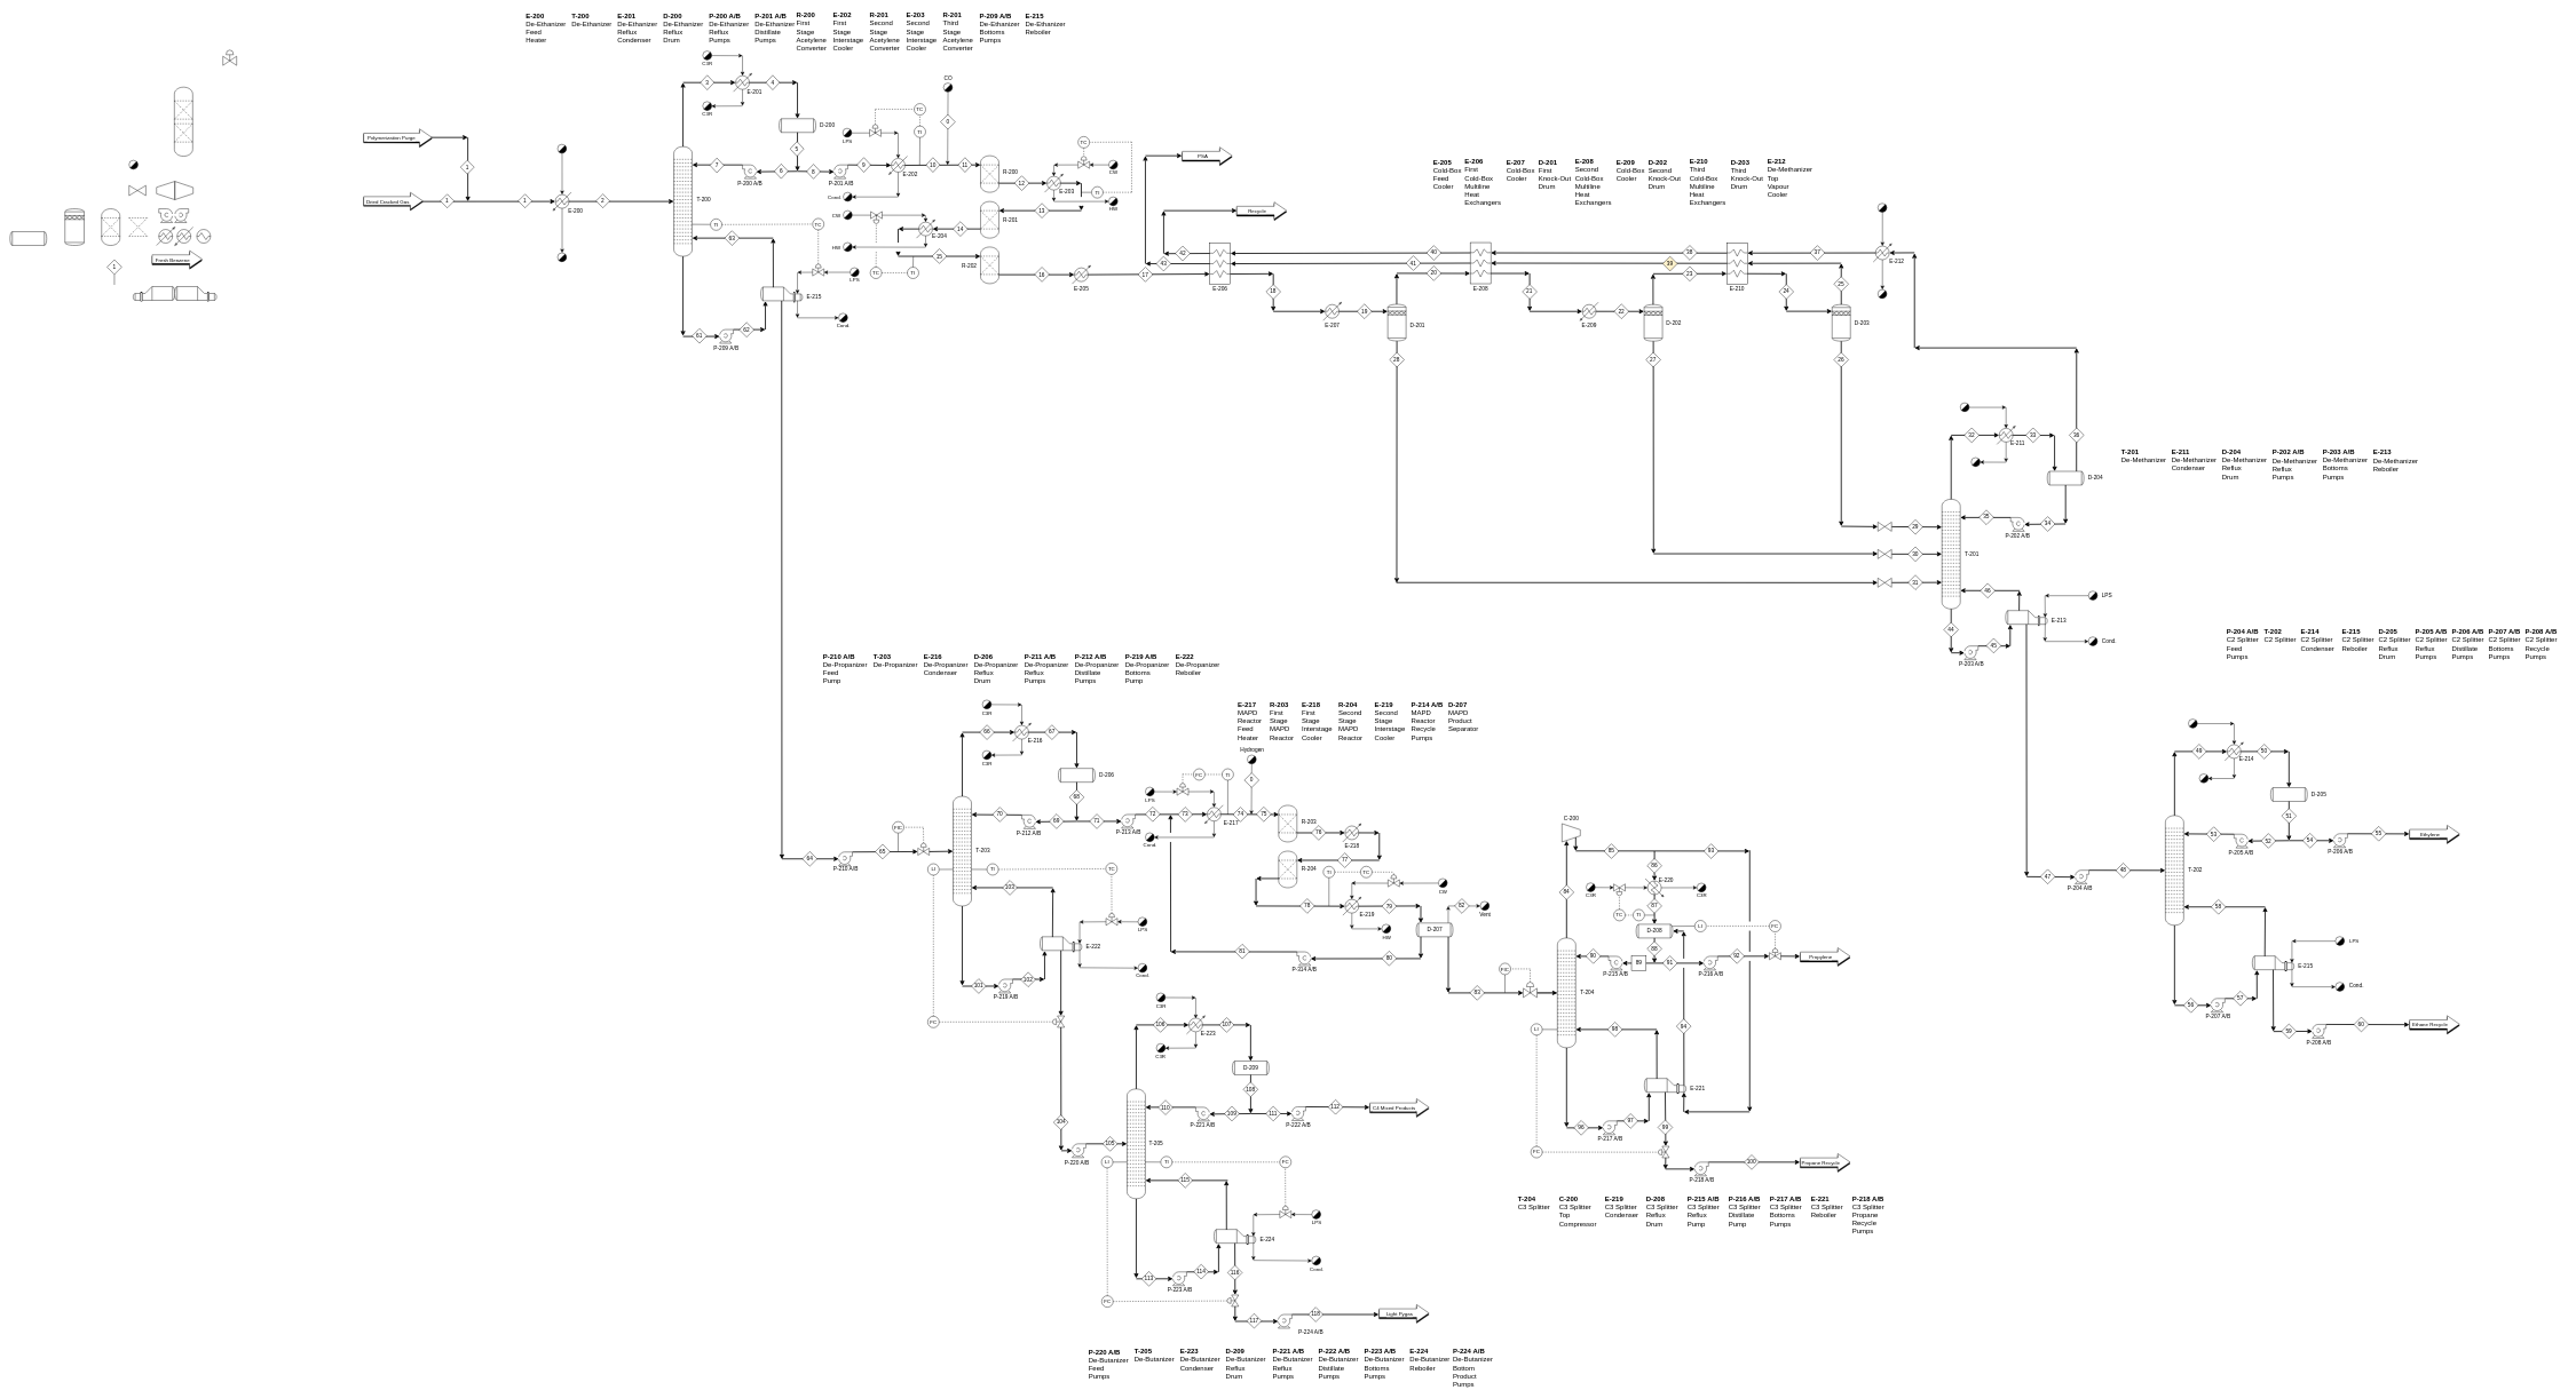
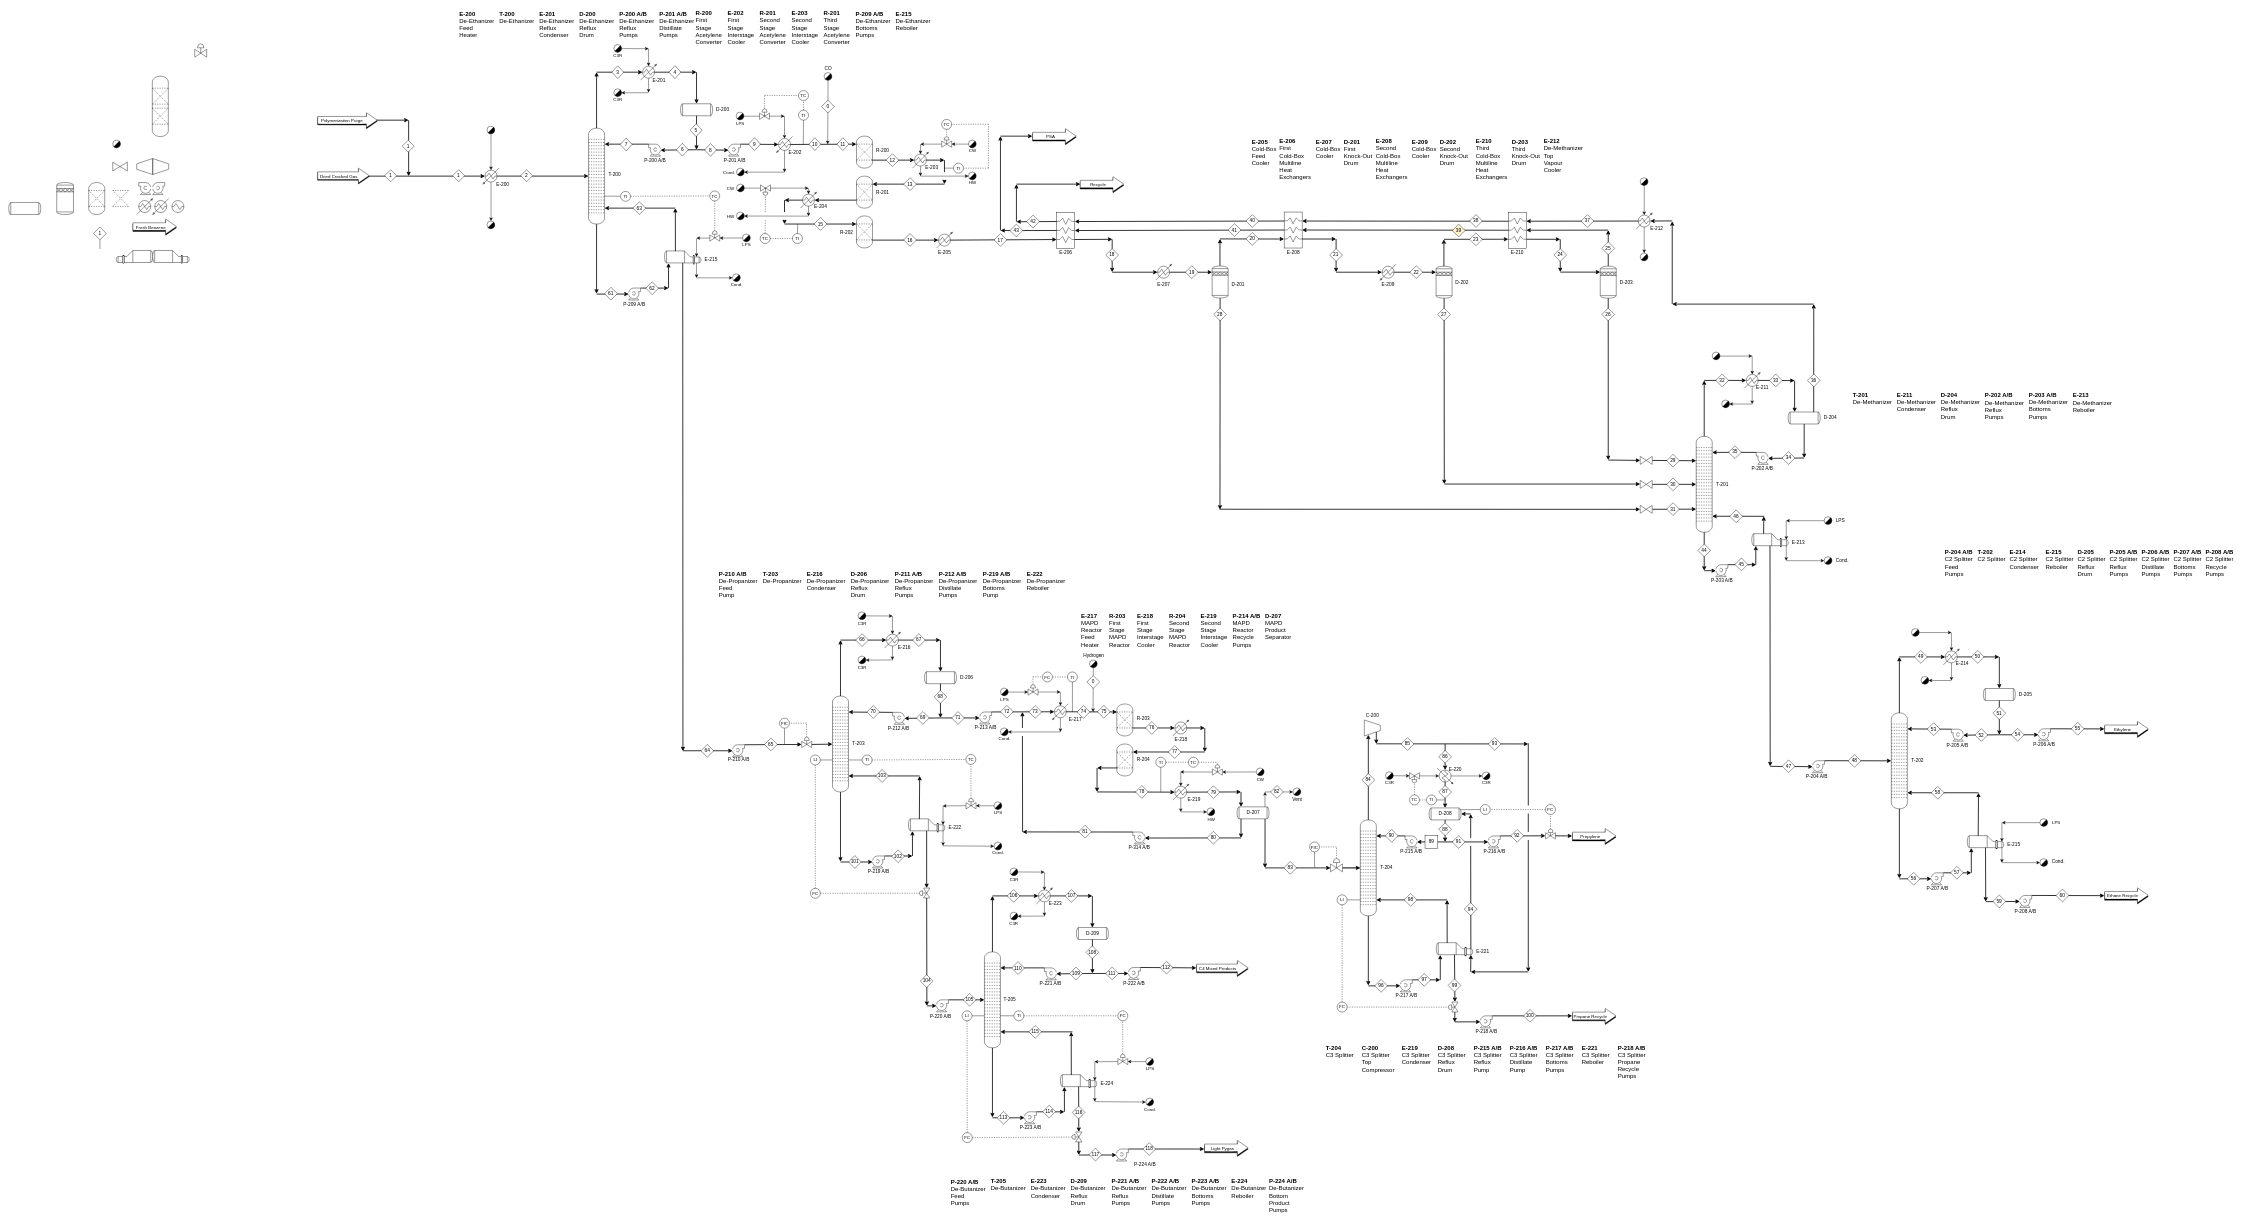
- <mxCell id="394" value="14" style="rhombus;whiteSpace=wrap;html=1;" parent="1" vertex="1"><mxGeometry x="2080" y="484" width="32" height="32" as="geometry" /></mxCell>
- <mxCell id="439" value="94" style="rhombus;whiteSpace=wrap;html=1;" parent="1" vertex="1"><mxGeometry x="3660" y="2227" width="32" height="32" as="geometry" /></mxCell>
+ <mxCell id="439" value="94" style="rhombus;whiteSpace=wrap;html=1;" parent="1" vertex="1"><mxGeometry x="3660" y="2257" width="32" height="32" as="geometry" /></mxCell>
